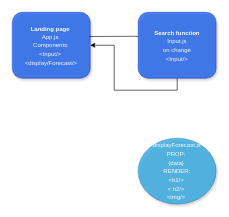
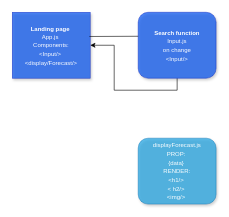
- <mxCell id="2" value="&lt;font style=&quot;font-size: 10px&quot;&gt;&lt;b&gt;Landing page&amp;nbsp;&lt;/b&gt;&lt;br&gt;App.js&amp;nbsp;&lt;br&gt;Components:&lt;br&gt;&amp;lt;Input/&amp;gt;&amp;nbsp;&lt;br&gt;&amp;lt;display/Forecast/&amp;gt;&lt;br&gt;&lt;/font&gt;" style="rounded=1;whiteSpace=wrap;html=1;fillColor=#0050ef;strokeColor=#001DBC;fontColor=#ffffff;opacity=70;glass=0;sketch=0;shadow=1;" parent="1" vertex="1"><mxGeometry x="20" y="20" width="130" height="110" as="geometry" /></mxCell>
+ <mxCell id="2" value="&lt;font style=&quot;font-size: 10px&quot;&gt;&lt;b&gt;Landing page&amp;nbsp;&lt;/b&gt;&lt;br&gt;App.js&amp;nbsp;&lt;br&gt;Components:&lt;br&gt;&amp;lt;Input/&amp;gt;&amp;nbsp;&lt;br&gt;&amp;lt;display/Forecast/&amp;gt;&lt;br&gt;&lt;/font&gt;" style="whiteSpace=wrap;html=1;fillColor=#0050ef;strokeColor=#001DBC;fontColor=#ffffff;opacity=70;glass=0;sketch=0;shadow=1;rounded=0;" parent="1" vertex="1"><mxGeometry x="20" y="20" width="130" height="110" as="geometry" /></mxCell>
- <mxCell id="3" value="&lt;font style=&quot;font-size: 10px&quot;&gt;displayForecast.js&lt;br&gt;PROP:&amp;nbsp;&lt;br&gt;{data}&amp;nbsp;&lt;br&gt;&amp;nbsp;RENDER:&amp;nbsp;&lt;br&gt;&amp;lt;h1/&amp;gt;&amp;nbsp;&lt;br&gt;&amp;lt; h2/&amp;gt;&amp;nbsp;&lt;br&gt;&amp;lt;img/&amp;gt;&amp;nbsp;&lt;br&gt;&lt;/font&gt;" style="ellipse;whiteSpace=wrap;html=1;fillColor=#1ba1e2;strokeColor=#006EAF;fontColor=#ffffff;opacity=70;glass=0;sketch=0;shadow=1;" parent="1" vertex="1"><mxGeometry x="230" y="230" width="130" height="110" as="geometry" /></mxCell>
+ <mxCell id="3" value="&lt;font style=&quot;font-size: 10px&quot;&gt;displayForecast.js&lt;br&gt;PROP:&amp;nbsp;&lt;br&gt;{data}&amp;nbsp;&lt;br&gt;&amp;nbsp;RENDER:&amp;nbsp;&lt;br&gt;&amp;lt;h1/&amp;gt;&amp;nbsp;&lt;br&gt;&amp;lt; h2/&amp;gt;&amp;nbsp;&lt;br&gt;&amp;lt;img/&amp;gt;&amp;nbsp;&lt;br&gt;&lt;/font&gt;" style="rounded=1;whiteSpace=wrap;html=1;fillColor=#1ba1e2;strokeColor=#006EAF;fontColor=#ffffff;opacity=70;glass=0;sketch=0;shadow=1;" parent="1" vertex="1"><mxGeometry x="230" y="230" width="130" height="110" as="geometry" /></mxCell>
